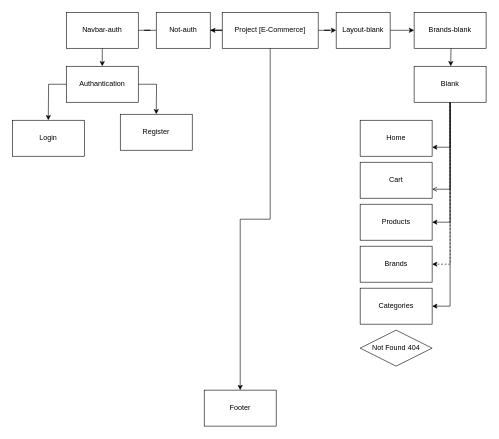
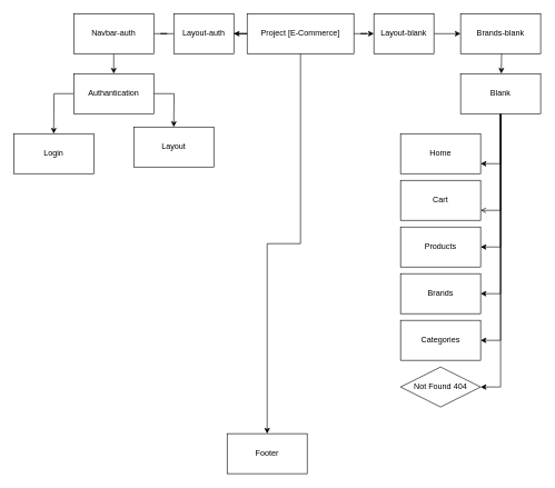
- <mxCell id="30" value="Not-auth" style="rounded=0;whiteSpace=wrap;html=1;" vertex="1" parent="1"><mxGeometry x="260" y="20" width="90" height="60" as="geometry" /></mxCell>
+ <mxCell id="30" value="Layout-auth" style="rounded=0;whiteSpace=wrap;html=1;" vertex="1" parent="1"><mxGeometry x="260" y="20" width="90" height="60" as="geometry" /></mxCell>
- <mxCell id="10" value="Register" style="rounded=0;whiteSpace=wrap;html=1;" parent="1" vertex="1"><mxGeometry x="200" y="190" width="120" height="60" as="geometry" /></mxCell>
+ <mxCell id="10" value="Layout" style="rounded=0;whiteSpace=wrap;html=1;" parent="1" vertex="1"><mxGeometry x="200" y="190" width="120" height="60" as="geometry" /></mxCell>
- <mxCell id="14" style="edgeStyle=orthogonalEdgeStyle;rounded=0;orthogonalLoop=1;jettySize=auto;html=1;entryX=1;entryY=0.5;entryDx=0;entryDy=0;dashed=1;" parent="1" source="17" target="21" edge="1"><mxGeometry relative="1" as="geometry" /></mxCell>
+ <mxCell id="14" style="edgeStyle=orthogonalEdgeStyle;rounded=0;orthogonalLoop=1;jettySize=auto;html=1;entryX=1;entryY=0.5;entryDx=0;entryDy=0;" parent="1" source="17" target="21" edge="1"><mxGeometry relative="1" as="geometry" /></mxCell>
+ <mxCell id="16" style="edgeStyle=orthogonalEdgeStyle;rounded=0;orthogonalLoop=1;jettySize=auto;html=1;entryX=1;entryY=0.5;entryDx=0;entryDy=0;" parent="1" source="17" target="28" edge="1"><mxGeometry relative="1" as="geometry" /></mxCell>
